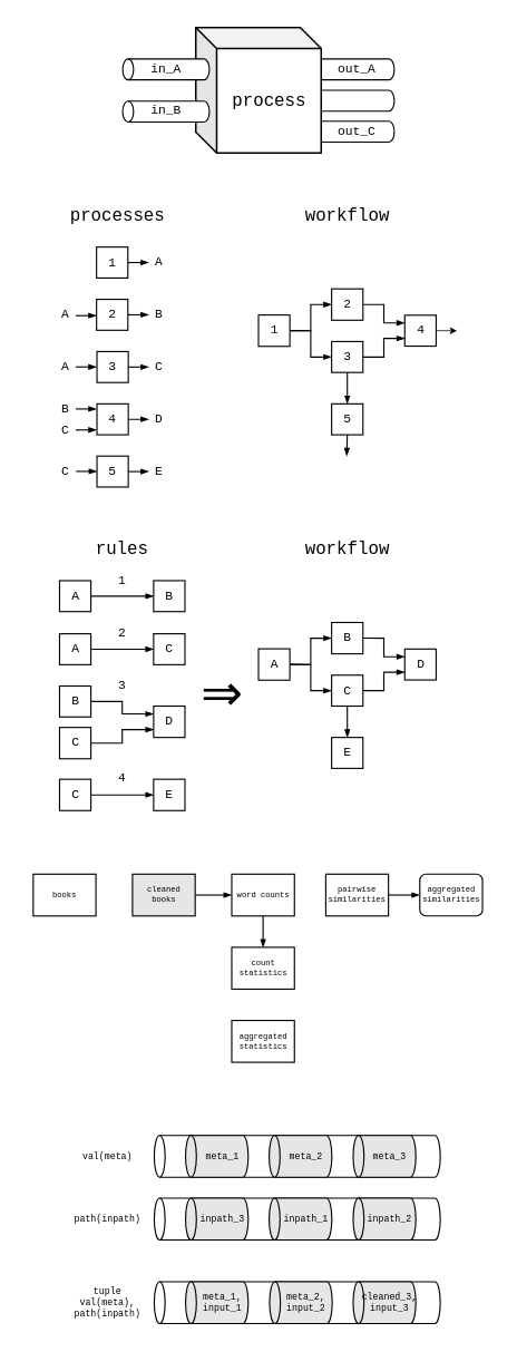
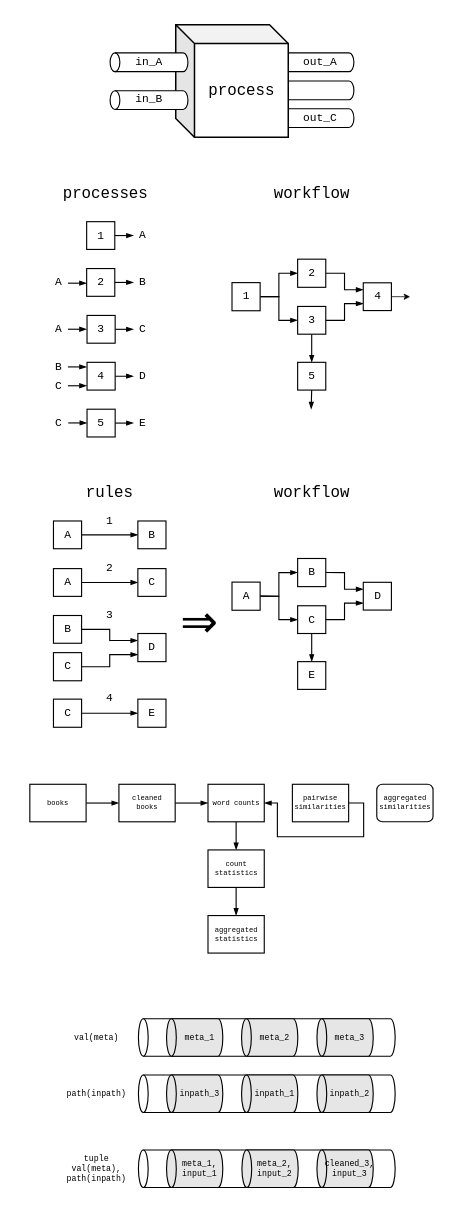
+ <mxCell id="76" style="edgeStyle=orthogonalEdgeStyle;rounded=0;orthogonalLoop=1;jettySize=auto;html=1;exitX=1;exitY=0.5;exitDx=0;exitDy=0;entryX=0;entryY=0.5;entryDx=0;entryDy=0;strokeWidth=1.5;endArrow=blockThin;endFill=1;fontFamily=Courier;fontSize=9.5;" parent="1" source="77" target="79" edge="1"><mxGeometry relative="1" as="geometry" /></mxCell>
- <mxCell id="79" value="cleaned books" style="rounded=0;whiteSpace=wrap;html=1;fontFamily=Courier;strokeWidth=1.5;fontSize=9.5;fillColor=#e6e6e6;" parent="1" vertex="1"><mxGeometry x="157.75" y="1045" width="75" height="50" as="geometry" /></mxCell>
+ <mxCell id="79" value="cleaned books" style="rounded=0;whiteSpace=wrap;html=1;fontFamily=Courier;strokeWidth=1.5;fontSize=9.5;" parent="1" vertex="1"><mxGeometry x="157.75" y="1045" width="75" height="50" as="geometry" /></mxCell>
- <mxCell id="84" style="edgeStyle=orthogonalEdgeStyle;rounded=0;orthogonalLoop=1;jettySize=auto;html=1;exitX=1;exitY=0.5;exitDx=0;exitDy=0;entryX=0;entryY=0.5;entryDx=0;entryDy=0;strokeWidth=1.5;endArrow=blockThin;endFill=1;fontFamily=Courier;fontSize=9.5;" parent="1" source="85" target="86" edge="1"><mxGeometry relative="1" as="geometry" /></mxCell>
+ <mxCell id="84" style="edgeStyle=orthogonalEdgeStyle;rounded=0;orthogonalLoop=1;jettySize=auto;html=1;exitX=1;exitY=0.5;exitDx=0;exitDy=0;strokeWidth=1.5;endArrow=blockThin;endFill=1;fontFamily=Courier;fontSize=9.5;" parent="1" source="85" target="81" edge="1"><mxGeometry relative="1" as="geometry" /></mxCell>
+ <mxCell id="82" style="edgeStyle=orthogonalEdgeStyle;rounded=0;orthogonalLoop=1;jettySize=auto;html=1;exitX=0.5;exitY=1;exitDx=0;exitDy=0;entryX=0.5;entryY=0;entryDx=0;entryDy=0;strokeWidth=1.5;endArrow=blockThin;endFill=1;fontFamily=Courier;fontSize=9.5;" parent="1" source="83" target="87" edge="1"><mxGeometry relative="1" as="geometry" /></mxCell>
